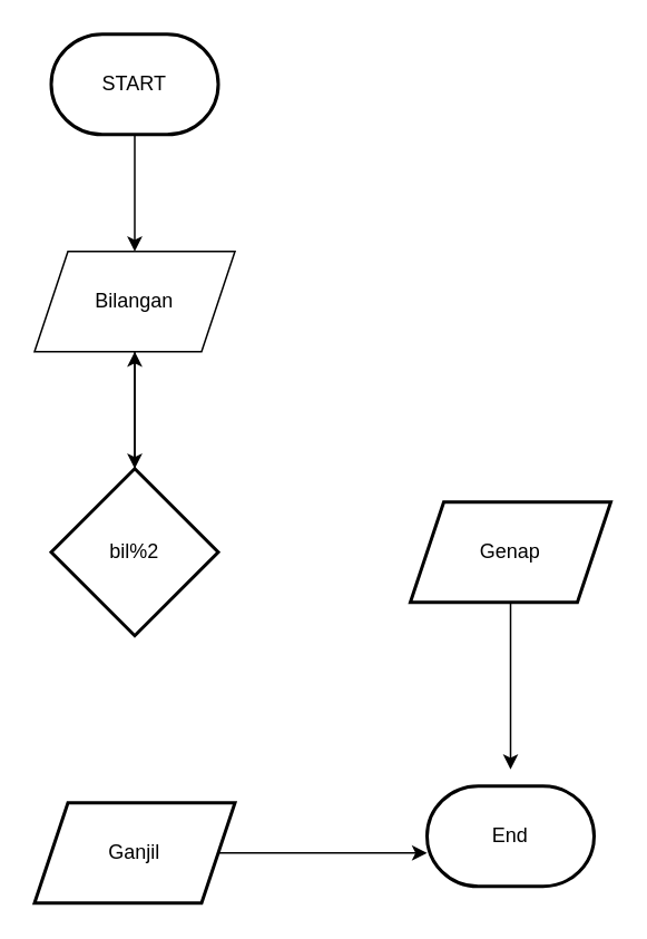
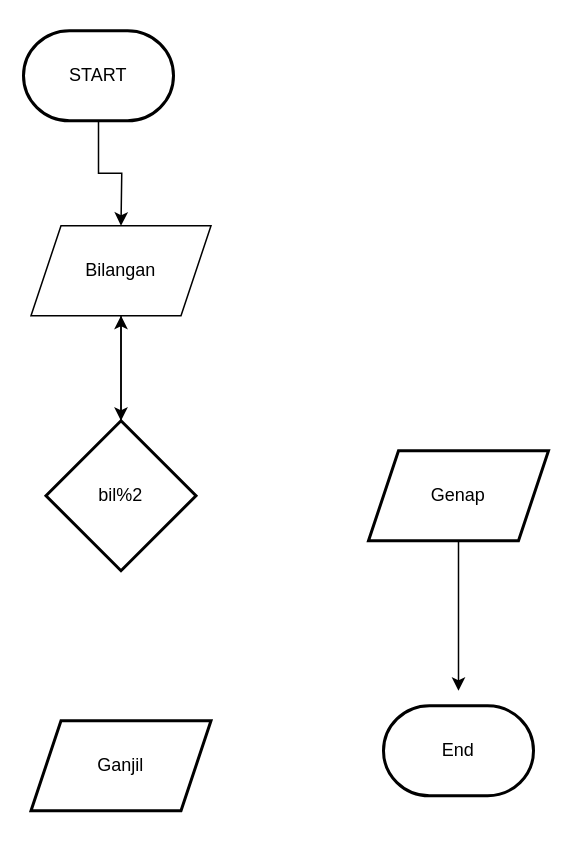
- <mxCell id="5" value="START" style="strokeWidth=2;html=1;shape=mxgraph.flowchart.terminator;whiteSpace=wrap;" vertex="1" parent="1"><mxGeometry x="30" y="20" width="100" height="60" as="geometry" /></mxCell>
+ <mxCell id="5" value="START" style="strokeWidth=2;html=1;shape=mxgraph.flowchart.terminator;whiteSpace=wrap;" vertex="1" parent="1"><mxGeometry x="15" y="20" width="100" height="60" as="geometry" /></mxCell>
- <mxCell id="8" style="edgeStyle=orthogonalEdgeStyle;rounded=0;orthogonalLoop=1;jettySize=auto;html=1;exitX=1;exitY=0.5;exitDx=0;exitDy=0;" edge="1" parent="1" source="9" target="12"><mxGeometry relative="1" as="geometry"><Array as="points"><mxPoint x="255" y="510" /><mxPoint x="255" y="510" /></Array></mxGeometry></mxCell>
